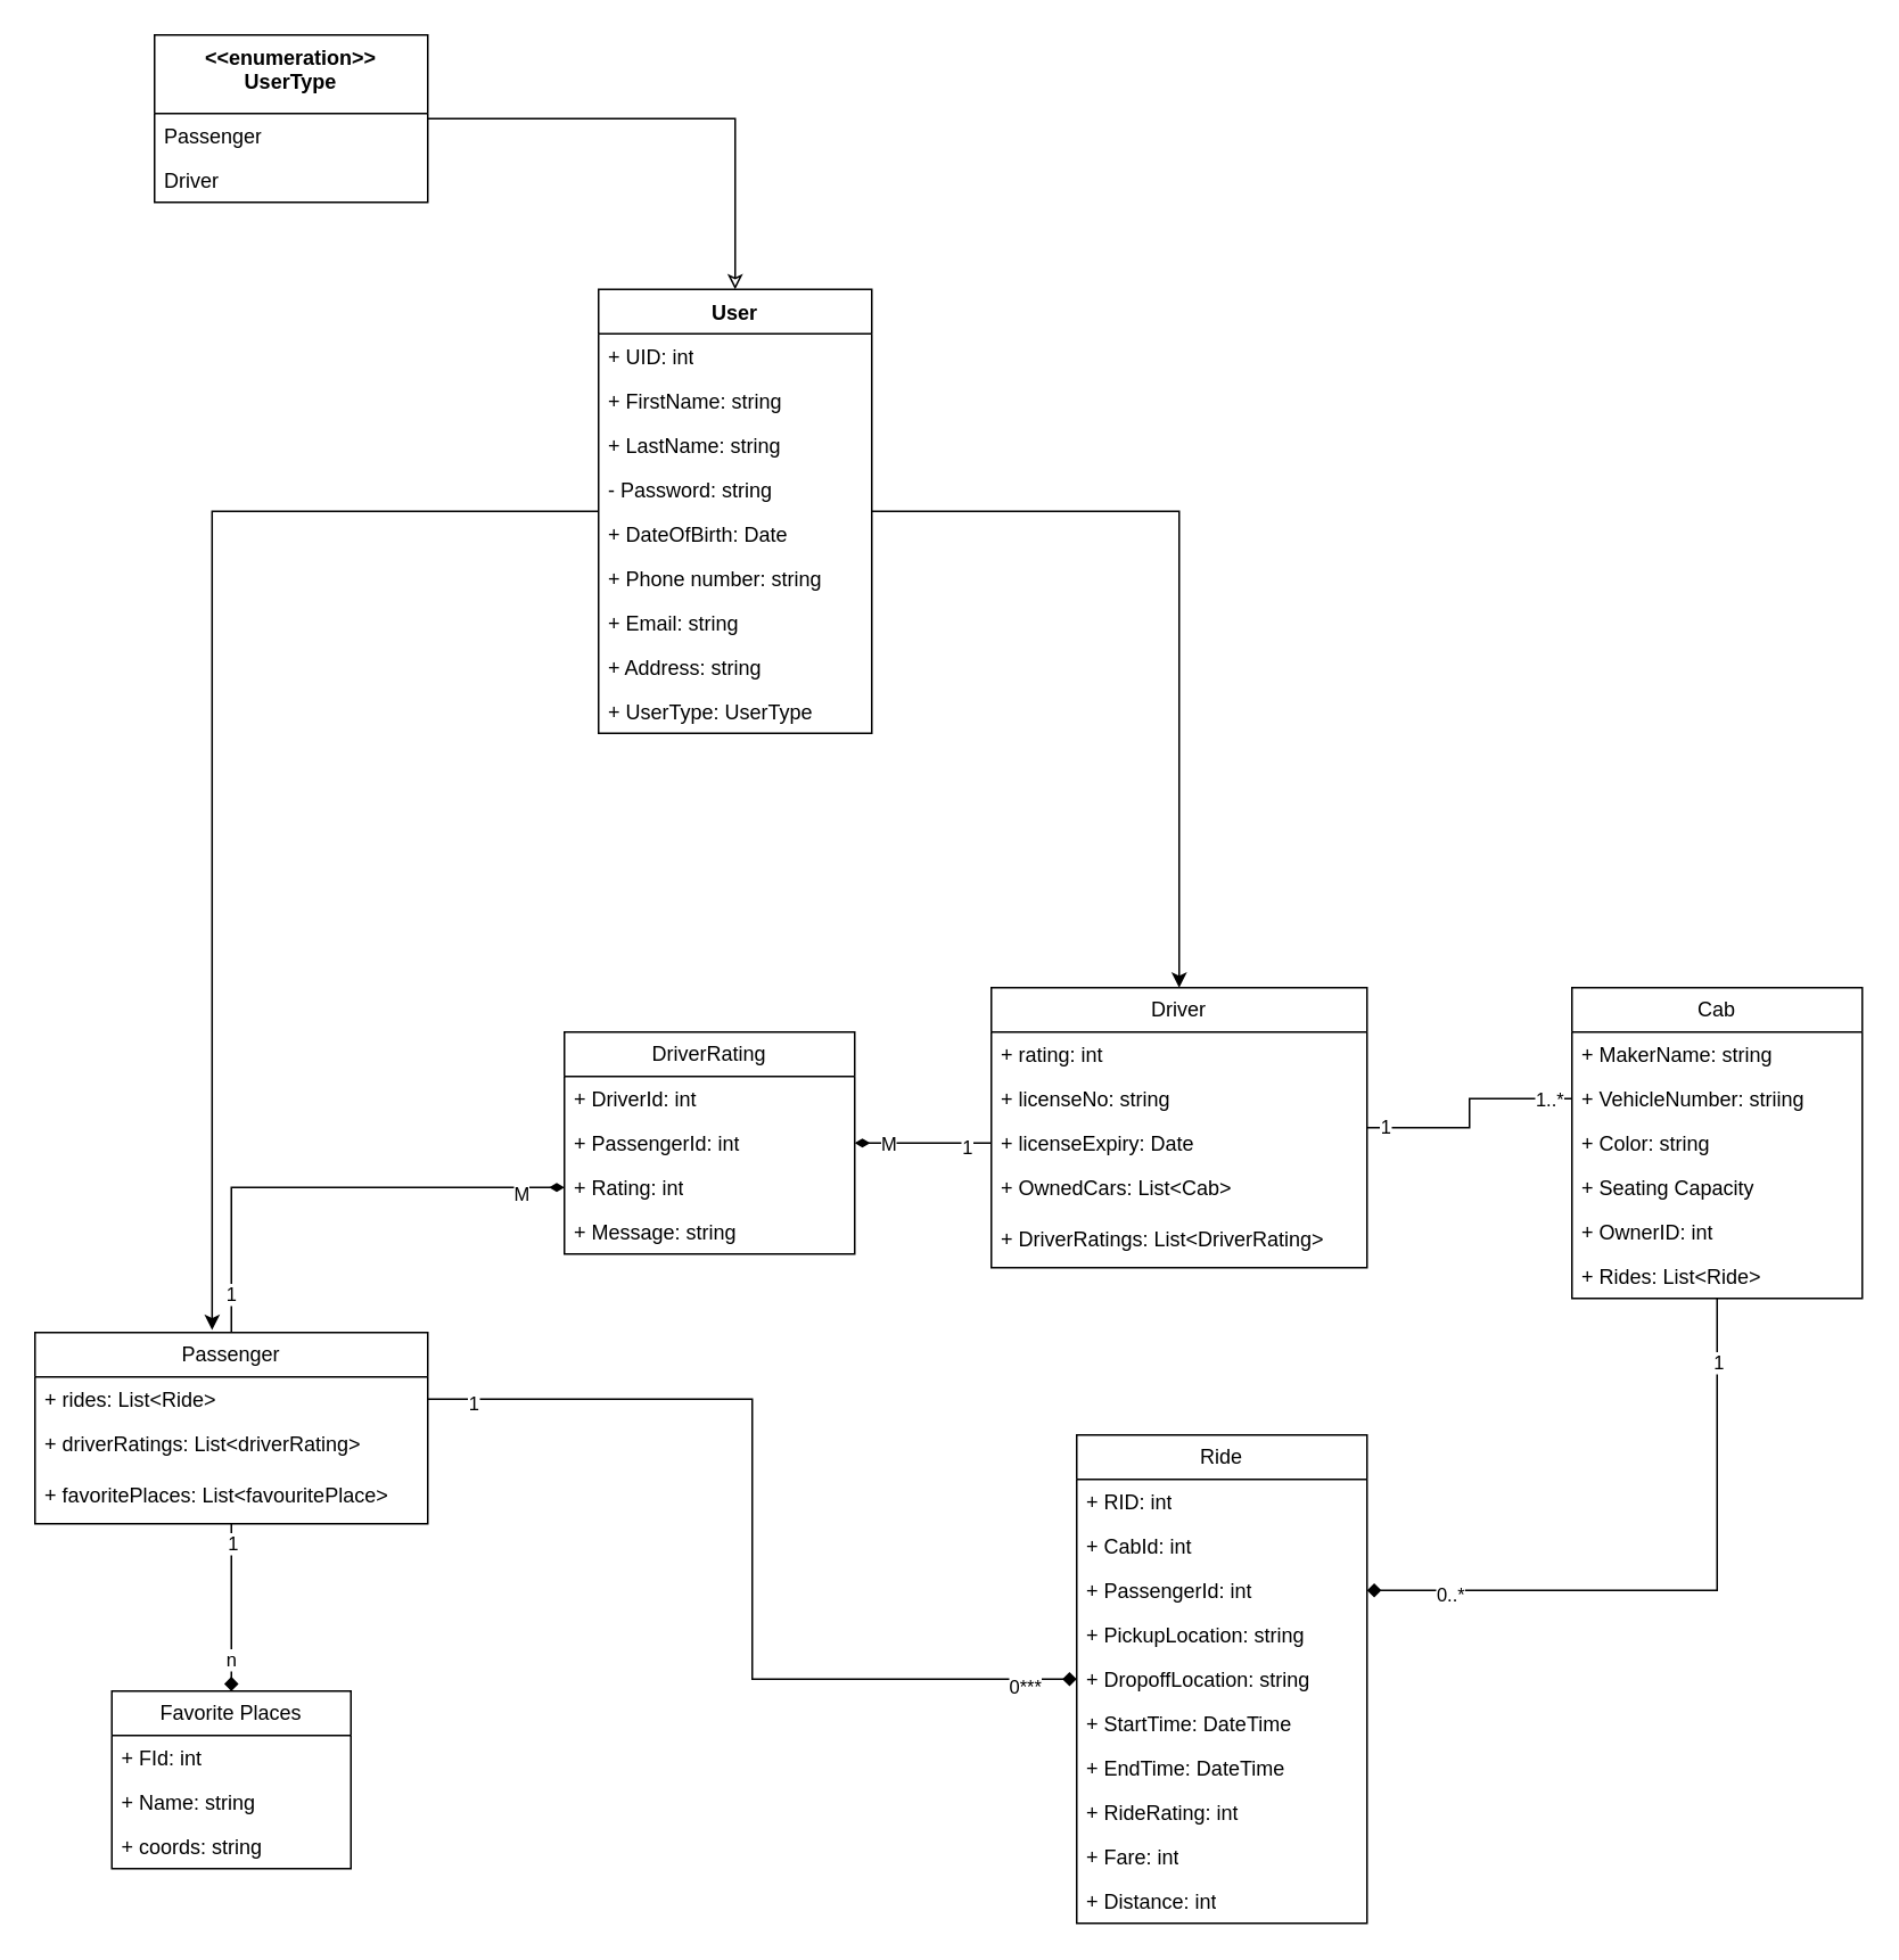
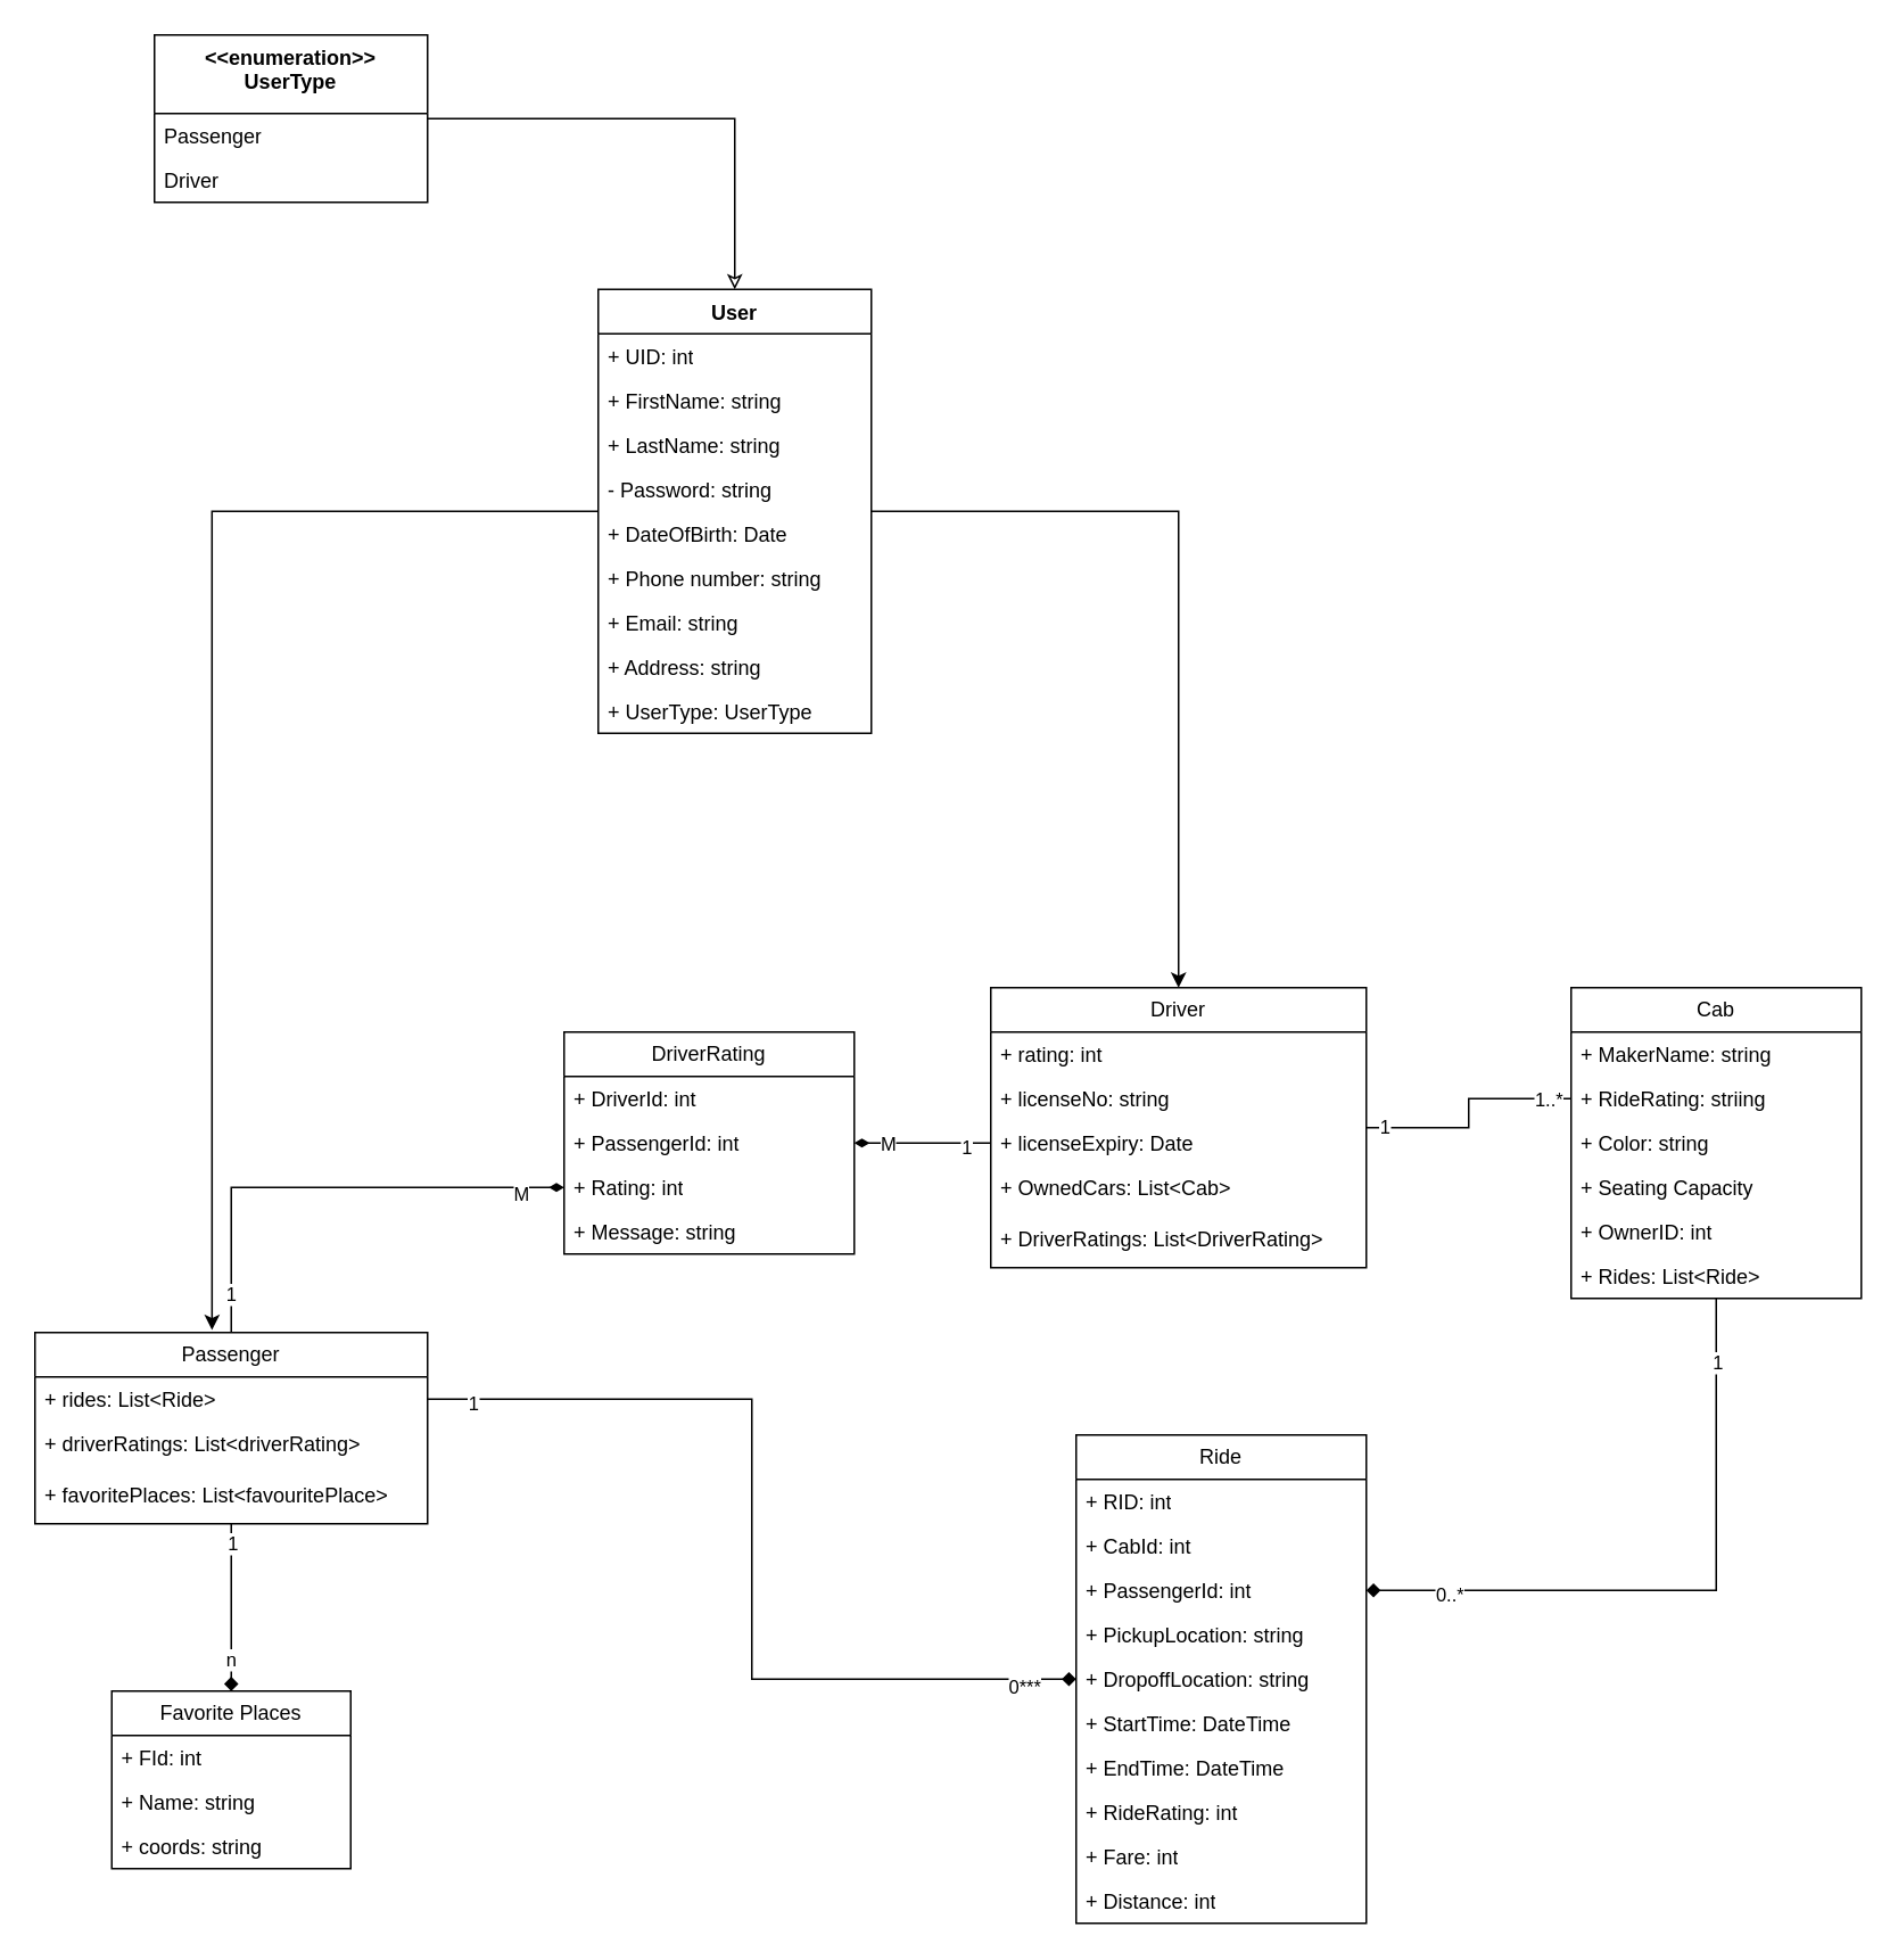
- <mxCell id="31" value="+ VehicleNumber: striing" style="text;strokeColor=none;fillColor=none;align=left;verticalAlign=top;spacingLeft=4;spacingRight=4;overflow=hidden;rotatable=0;points=[[0,0.5],[1,0.5]];portConstraint=eastwest;whiteSpace=wrap;html=1;" parent="29" vertex="1"><mxGeometry y="52" width="170" height="26" as="geometry" /></mxCell>
+ <mxCell id="31" value="+ RideRating: striing" style="text;strokeColor=none;fillColor=none;align=left;verticalAlign=top;spacingLeft=4;spacingRight=4;overflow=hidden;rotatable=0;points=[[0,0.5],[1,0.5]];portConstraint=eastwest;whiteSpace=wrap;html=1;" parent="29" vertex="1"><mxGeometry y="52" width="170" height="26" as="geometry" /></mxCell>
